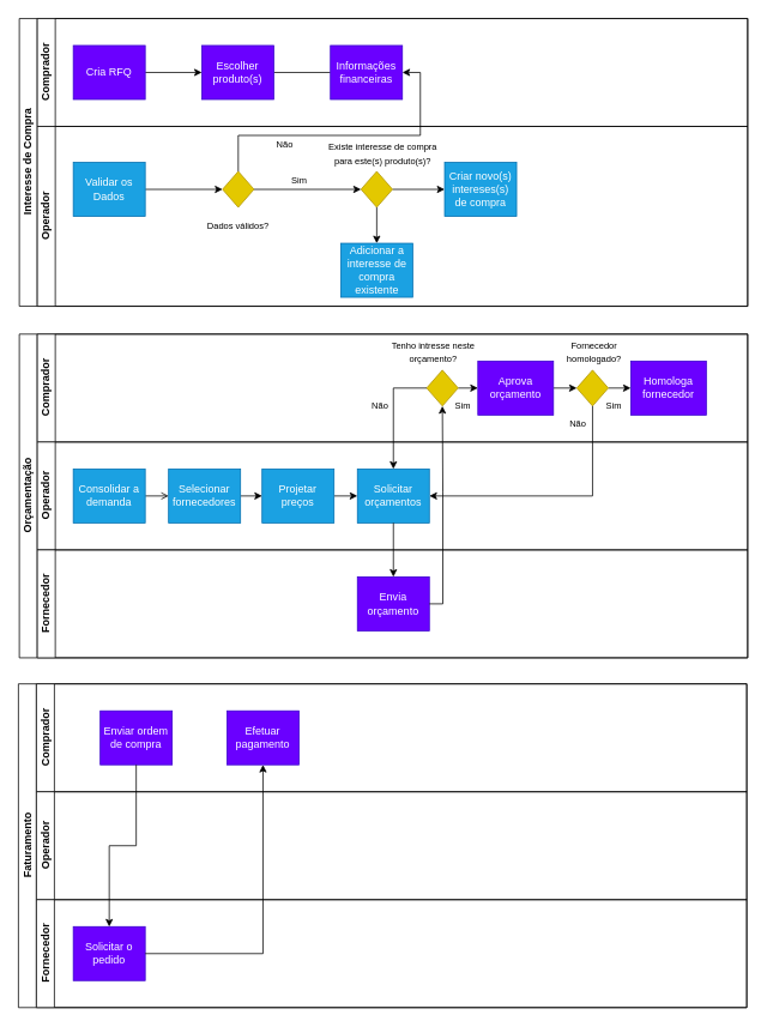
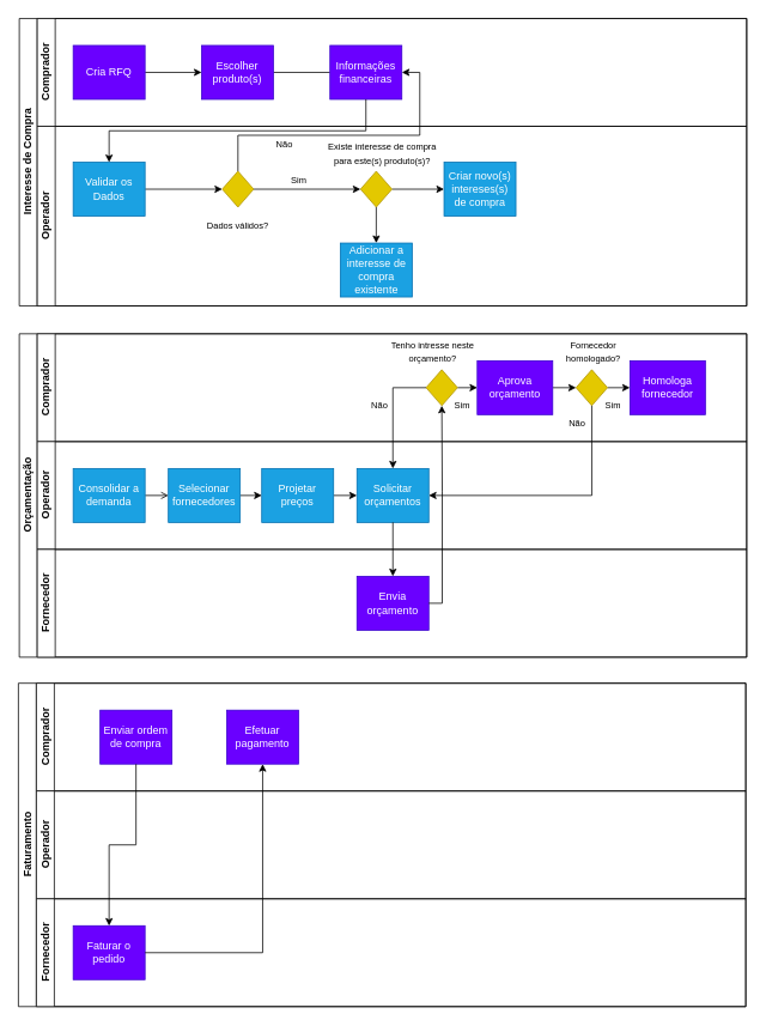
+ <mxCell id="23" style="edgeStyle=orthogonalEdgeStyle;rounded=0;orthogonalLoop=1;jettySize=auto;html=1;exitX=0.5;exitY=1;exitDx=0;exitDy=0;" edge="1" parent="2" source="8" target="11"><mxGeometry relative="1" as="geometry" /></mxCell>
- <mxCell id="60" value="Solicitar o pedido" style="rounded=0;whiteSpace=wrap;html=1;fontFamily=Helvetica;fontSize=12;fontColor=#ffffff;align=center;fillColor=#6a00ff;strokeColor=#3700CC;" vertex="1" parent="59"><mxGeometry x="41" y="30" width="80" height="60" as="geometry" /></mxCell>
+ <mxCell id="60" value="Faturar o pedido" style="rounded=0;whiteSpace=wrap;html=1;fontFamily=Helvetica;fontSize=12;fontColor=#ffffff;align=center;fillColor=#6a00ff;strokeColor=#3700CC;" vertex="1" parent="59"><mxGeometry x="41" y="30" width="80" height="60" as="geometry" /></mxCell>
